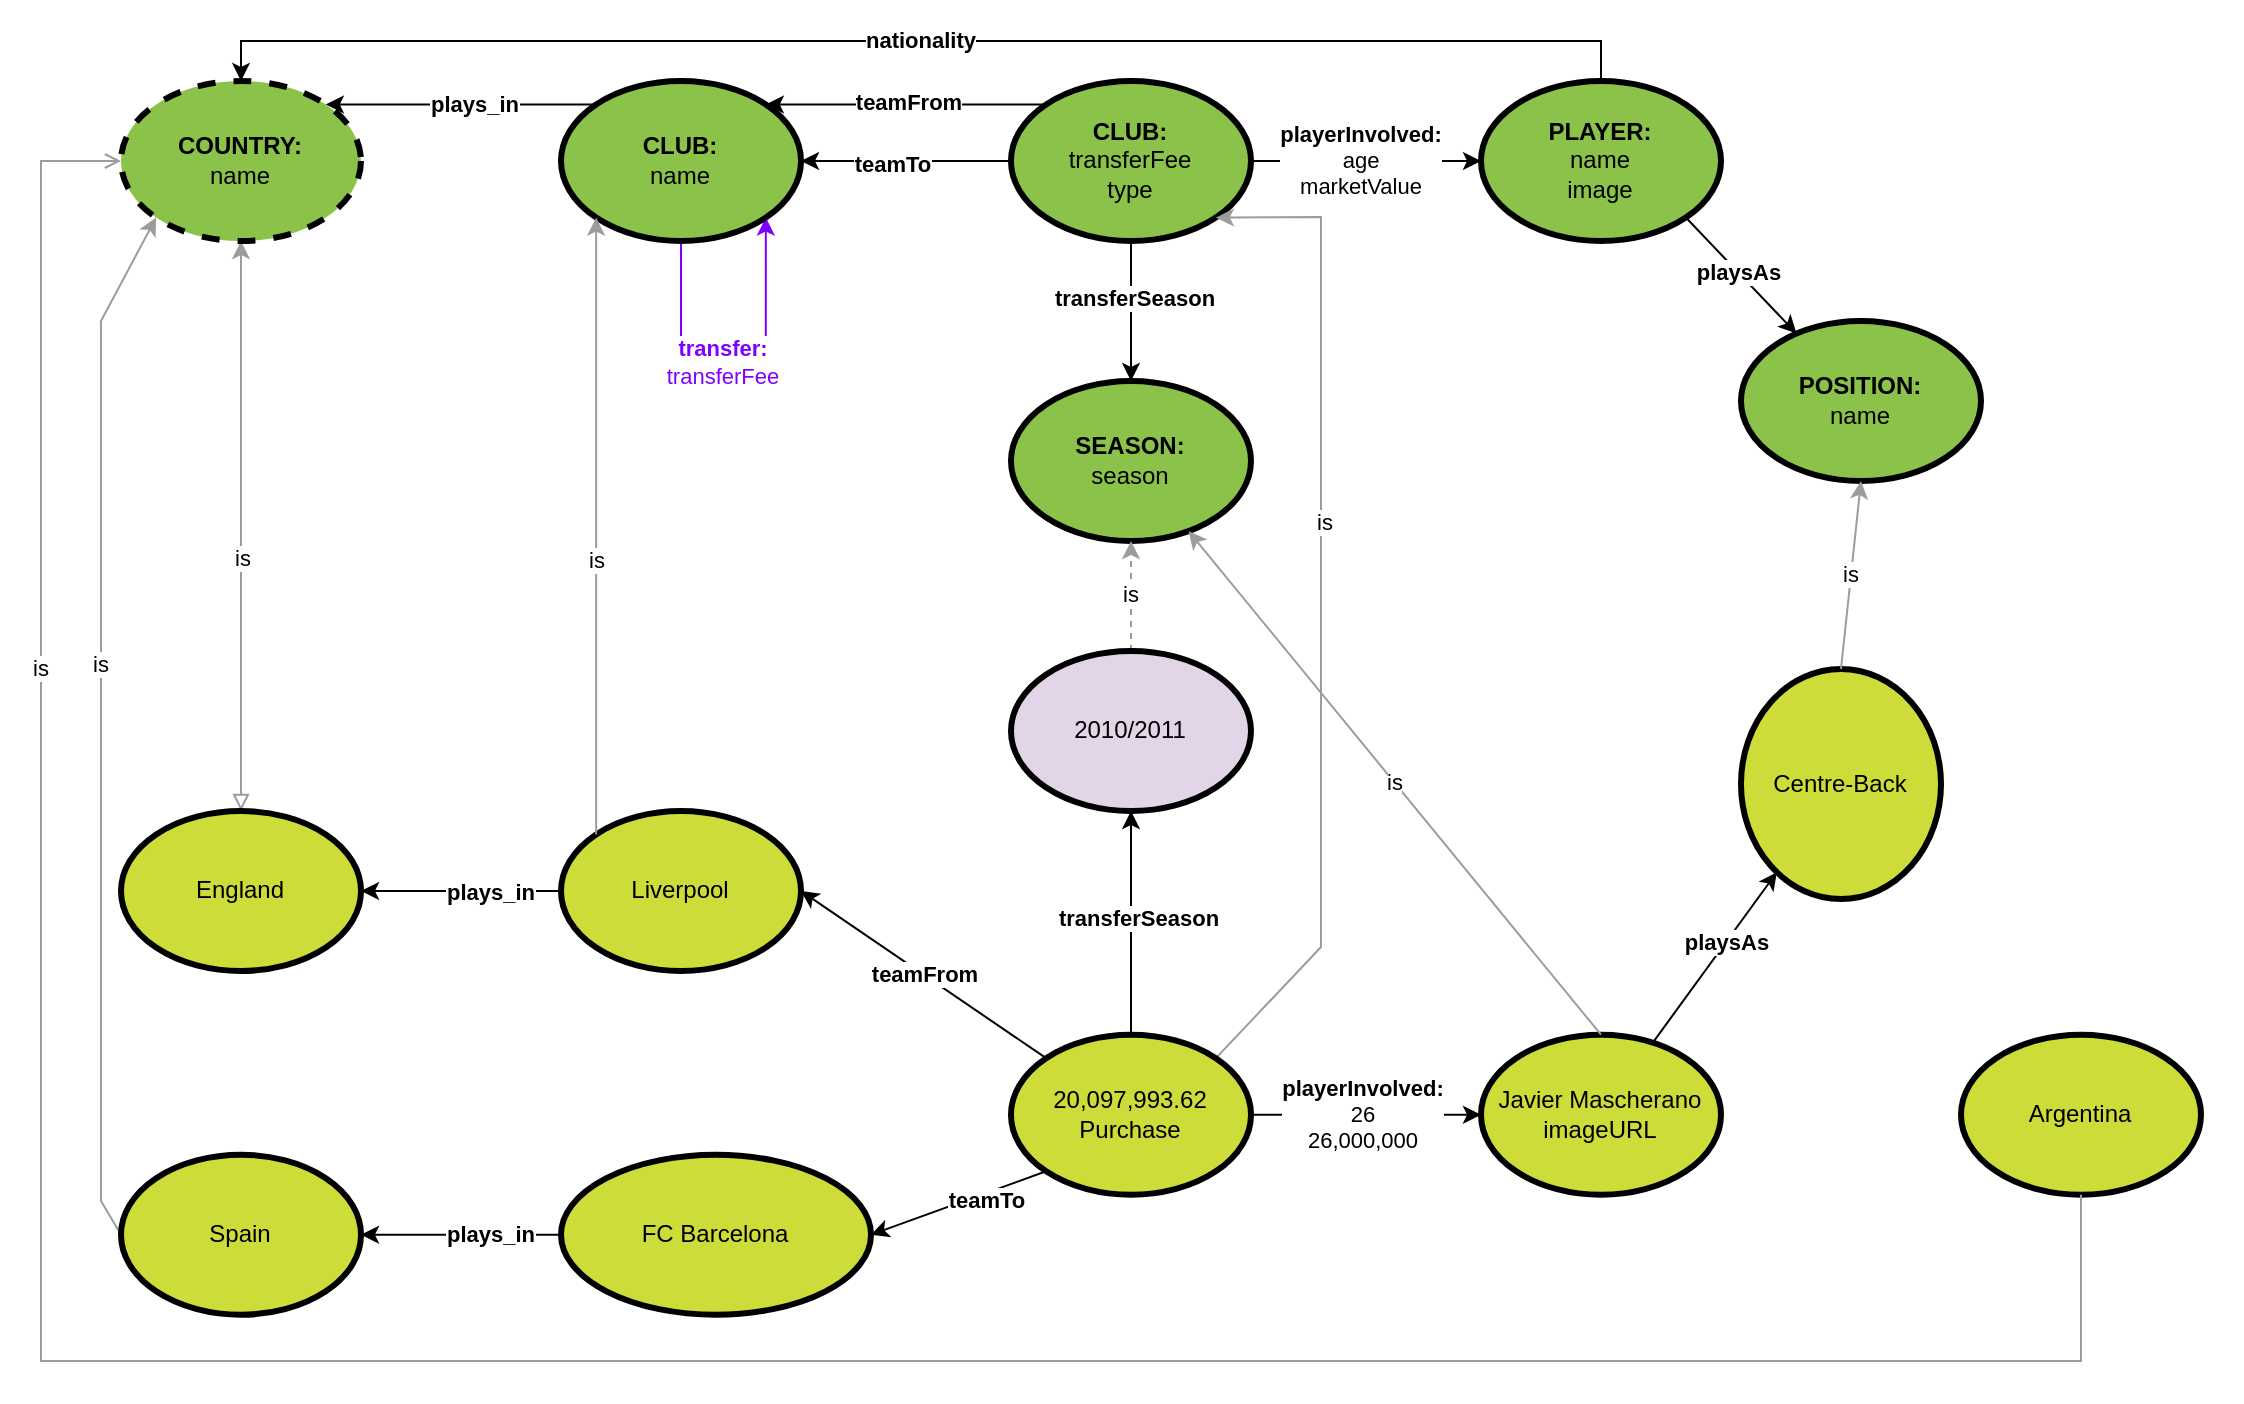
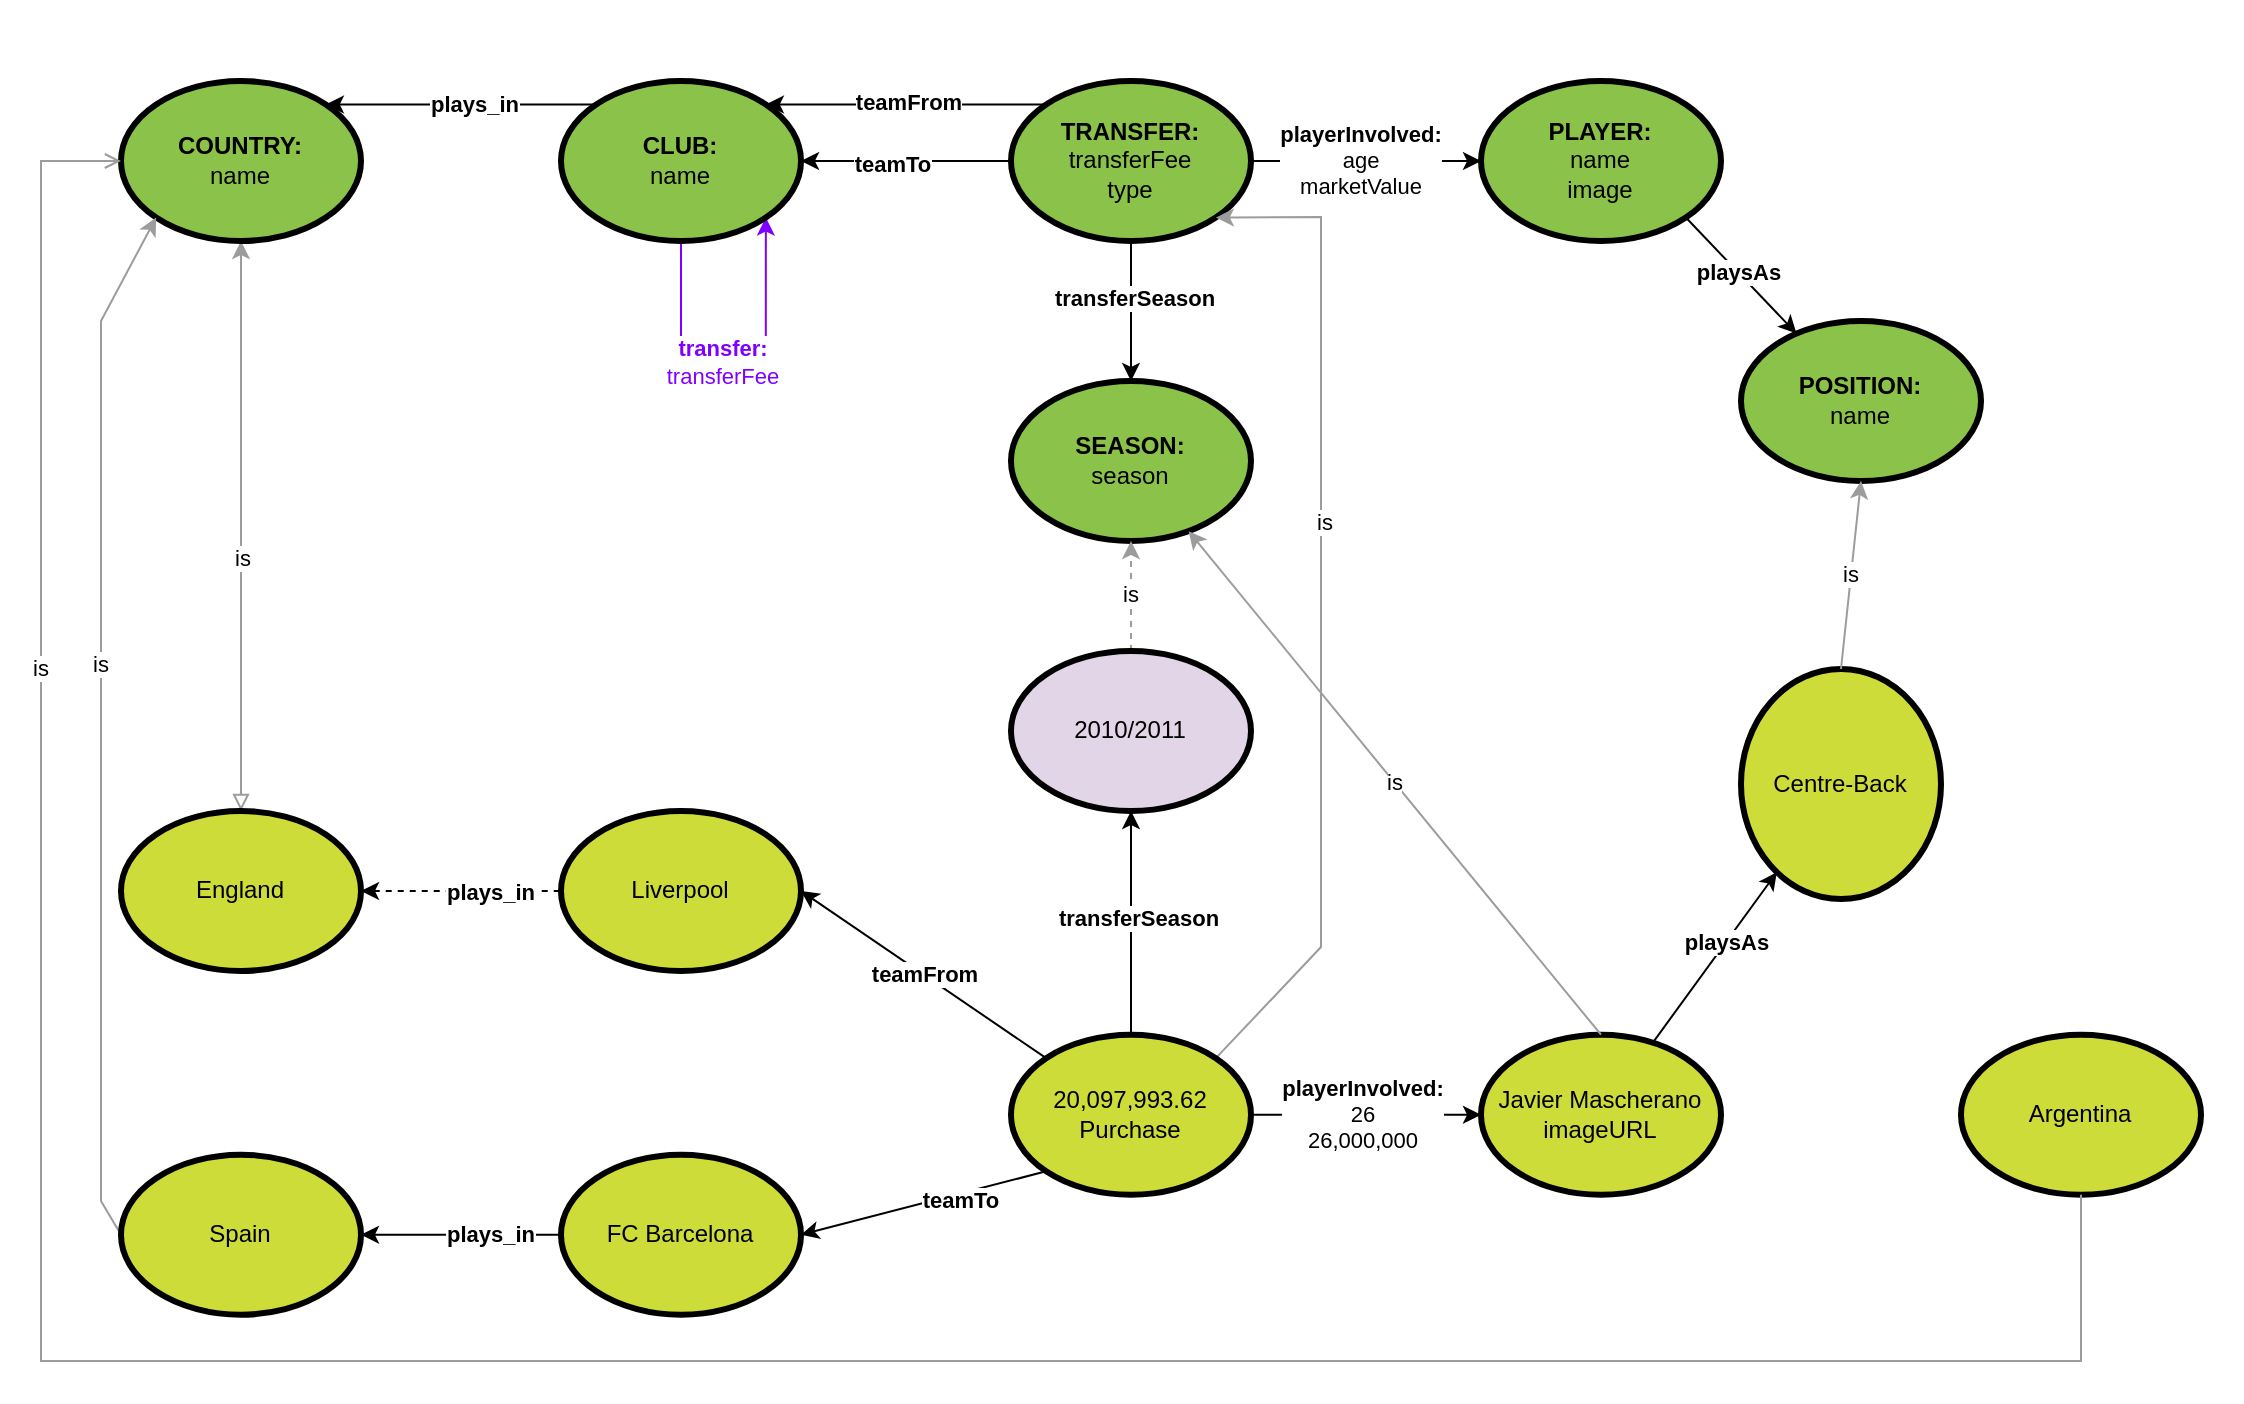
- <mxCell id="23" value="&lt;b&gt;nationality&lt;/b&gt;" style="edgeStyle=orthogonalEdgeStyle;rounded=0;orthogonalLoop=1;jettySize=auto;html=1;entryX=0.5;entryY=0;entryDx=0;entryDy=0;" parent="1" source="26" target="17" edge="1"><mxGeometry relative="1" as="geometry"><mxPoint x="190" y="40" as="targetPoint" /><Array as="points"><mxPoint x="800" y="20" /><mxPoint x="120" y="20" /></Array></mxGeometry></mxCell>
- <mxCell id="17" value="&lt;b&gt;COUNTRY:&lt;/b&gt;&lt;br&gt;name" style="ellipse;whiteSpace=wrap;html=1;fillColor=#8BC34A;strokeWidth=3;dashed=1;" parent="1" vertex="1"><mxGeometry x="60" y="40" width="120" height="80" as="geometry" /></mxCell>
+ <mxCell id="17" value="&lt;b&gt;COUNTRY:&lt;/b&gt;&lt;br&gt;name" style="ellipse;whiteSpace=wrap;html=1;fillColor=#8BC34A;strokeWidth=3;" parent="1" vertex="1"><mxGeometry x="60" y="40" width="120" height="80" as="geometry" /></mxCell>
- <mxCell id="9" value="&lt;b&gt;CLUB:&lt;/b&gt;&lt;br&gt;transferFee&lt;br&gt;type" style="ellipse;whiteSpace=wrap;html=1;fillColor=#8BC34A;strokeWidth=3;" parent="1" vertex="1"><mxGeometry x="505" y="40" width="120" height="80" as="geometry" /></mxCell>
+ <mxCell id="9" value="&lt;b&gt;TRANSFER:&lt;/b&gt;&lt;br&gt;transferFee&lt;br&gt;type" style="ellipse;whiteSpace=wrap;html=1;fillColor=#8BC34A;strokeWidth=3;" parent="1" vertex="1"><mxGeometry x="505" y="40" width="120" height="80" as="geometry" /></mxCell>
- <mxCell id="48" value="" style="edgeStyle=orthogonalEdgeStyle;rounded=0;orthogonalLoop=1;jettySize=auto;html=1;startArrow=classic;startFill=1;endArrow=none;endFill=0;strokeColor=#9C9C9C;exitX=0;exitY=1;exitDx=0;exitDy=0;entryX=0;entryY=0;entryDx=0;entryDy=0;" parent="1" source="14" target="21" edge="1"><mxGeometry relative="1" as="geometry"><mxPoint x="130" y="130" as="sourcePoint" /><mxPoint x="130" y="384" as="targetPoint" /></mxGeometry></mxCell>
- <mxCell id="49" value="is" style="edgeLabel;html=1;align=center;verticalAlign=middle;resizable=0;points=[];" parent="48" vertex="1" connectable="0"><mxGeometry x="0.11" relative="1" as="geometry"><mxPoint as="offset" /></mxGeometry></mxCell>
- <mxCell id="18" value="" style="edgeStyle=none;rounded=0;orthogonalLoop=1;jettySize=auto;html=1;startArrow=classic;startFill=1;endArrow=none;endFill=0;strokeColor=#000000;" parent="1" source="20" target="21" edge="1"><mxGeometry relative="1" as="geometry" /></mxCell>
+ <mxCell id="18" value="" style="edgeStyle=none;rounded=0;orthogonalLoop=1;jettySize=auto;html=1;startArrow=classic;startFill=1;endArrow=none;endFill=0;strokeColor=#000000;dashed=1;" parent="1" source="20" target="21" edge="1"><mxGeometry relative="1" as="geometry" /></mxCell>
- <mxCell id="33" value="FC Barcelona" style="ellipse;whiteSpace=wrap;html=1;fillColor=#CDDC39;strokeWidth=3;" parent="1" vertex="1"><mxGeometry x="280" y="576.87" width="155" height="80" as="geometry" /></mxCell>
+ <mxCell id="33" value="FC Barcelona" style="ellipse;whiteSpace=wrap;html=1;fillColor=#CDDC39;strokeWidth=3;" parent="1" vertex="1"><mxGeometry x="280" y="576.87" width="120" height="80" as="geometry" /></mxCell>
